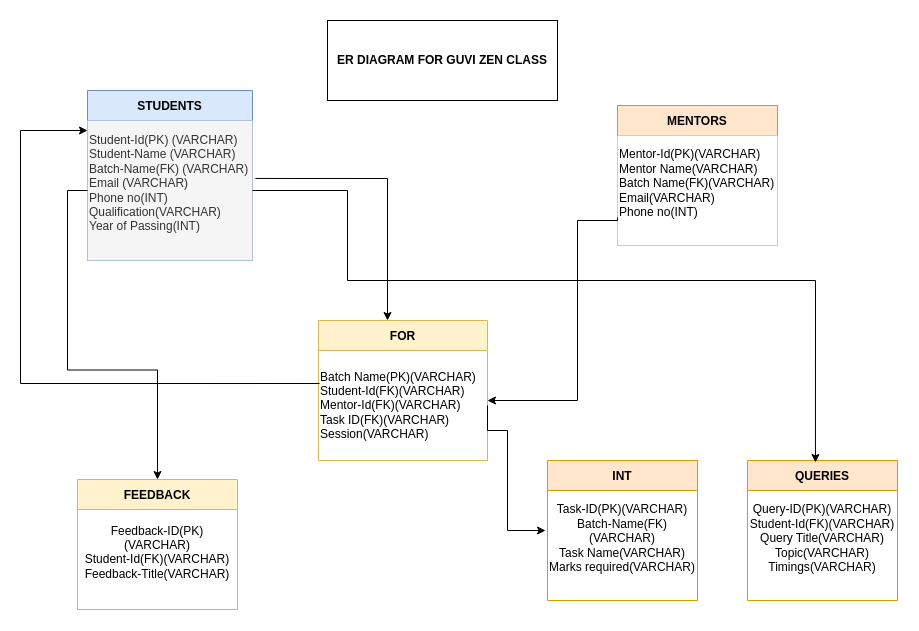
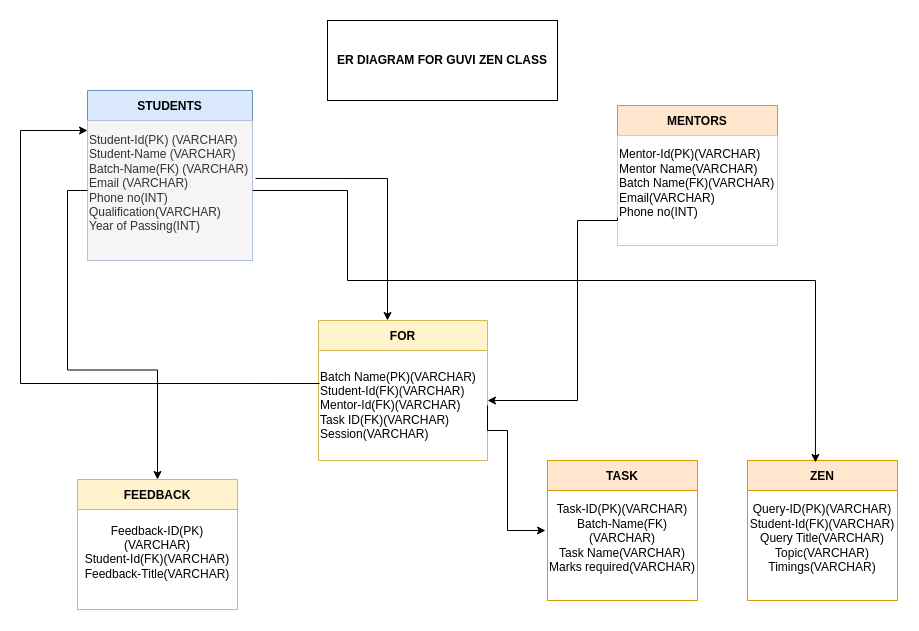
- <mxCell id="12" value="INT" style="shape=table;startSize=30;container=1;collapsible=0;childLayout=tableLayout;fillColor=#ffe6cc;strokeColor=#d79b00;fontStyle=1" vertex="1" parent="1"><mxGeometry x="547" y="460" width="150" height="140" as="geometry" /></mxCell>
+ <mxCell id="12" value="TASK" style="shape=table;startSize=30;container=1;collapsible=0;childLayout=tableLayout;fillColor=#ffe6cc;strokeColor=#d79b00;fontStyle=1" vertex="1" parent="1"><mxGeometry x="547" y="460" width="150" height="140" as="geometry" /></mxCell>
- <mxCell id="15" value="QUERIES" style="shape=table;startSize=30;container=1;collapsible=0;childLayout=tableLayout;fillColor=#ffe6cc;strokeColor=#d79b00;fontStyle=1" vertex="1" parent="1"><mxGeometry x="747" y="460" width="150" height="140" as="geometry" /></mxCell>
+ <mxCell id="15" value="ZEN" style="shape=table;startSize=30;container=1;collapsible=0;childLayout=tableLayout;fillColor=#ffe6cc;strokeColor=#d79b00;fontStyle=1" vertex="1" parent="1"><mxGeometry x="747" y="460" width="150" height="140" as="geometry" /></mxCell>
